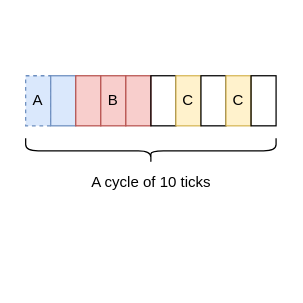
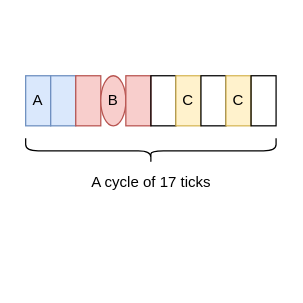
- <mxCell id="2" value="A" style="rounded=0;whiteSpace=wrap;html=1;fillColor=#dae8fc;strokeColor=#6c8ebf;dashed=1;" parent="1" vertex="1"><mxGeometry x="20" y="60" width="20" height="40" as="geometry" /></mxCell>
+ <mxCell id="2" value="A" style="rounded=0;whiteSpace=wrap;html=1;fillColor=#dae8fc;strokeColor=#6c8ebf;" parent="1" vertex="1"><mxGeometry x="20" y="60" width="20" height="40" as="geometry" /></mxCell>
- <mxCell id="5" value="B" style="rounded=0;whiteSpace=wrap;html=1;fillColor=#f8cecc;strokeColor=#b85450;" parent="1" vertex="1"><mxGeometry x="80" y="60" width="20" height="40" as="geometry" /></mxCell>
+ <mxCell id="5" value="B" style="ellipse;whiteSpace=wrap;html=1;fillColor=#f8cecc;strokeColor=#b85450;" parent="1" vertex="1"><mxGeometry x="80" y="60" width="20" height="40" as="geometry" /></mxCell>
- <mxCell id="13" value="A cycle of 10 ticks" style="text;html=1;align=center;verticalAlign=middle;resizable=0;points=[];autosize=1;strokeColor=none;fillColor=none;" parent="1" vertex="1"><mxGeometry x="60" y="130" width="120" height="30" as="geometry" /></mxCell>
+ <mxCell id="13" value="A cycle of 17 ticks" style="text;html=1;align=center;verticalAlign=middle;resizable=0;points=[];autosize=1;strokeColor=none;fillColor=none;" parent="1" vertex="1"><mxGeometry x="60" y="130" width="120" height="30" as="geometry" /></mxCell>
